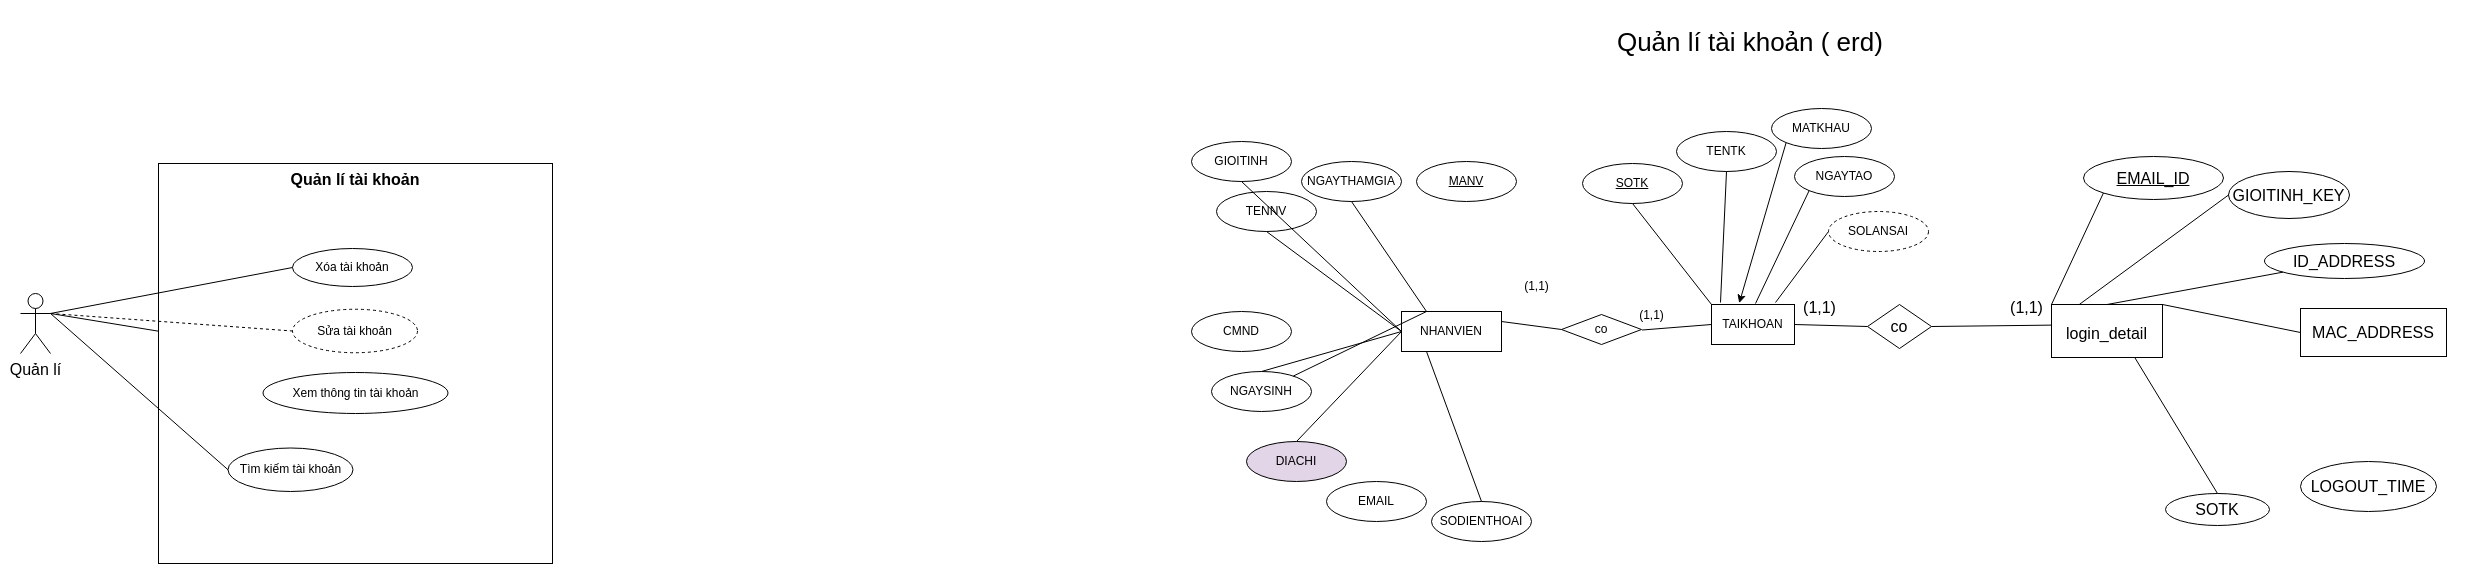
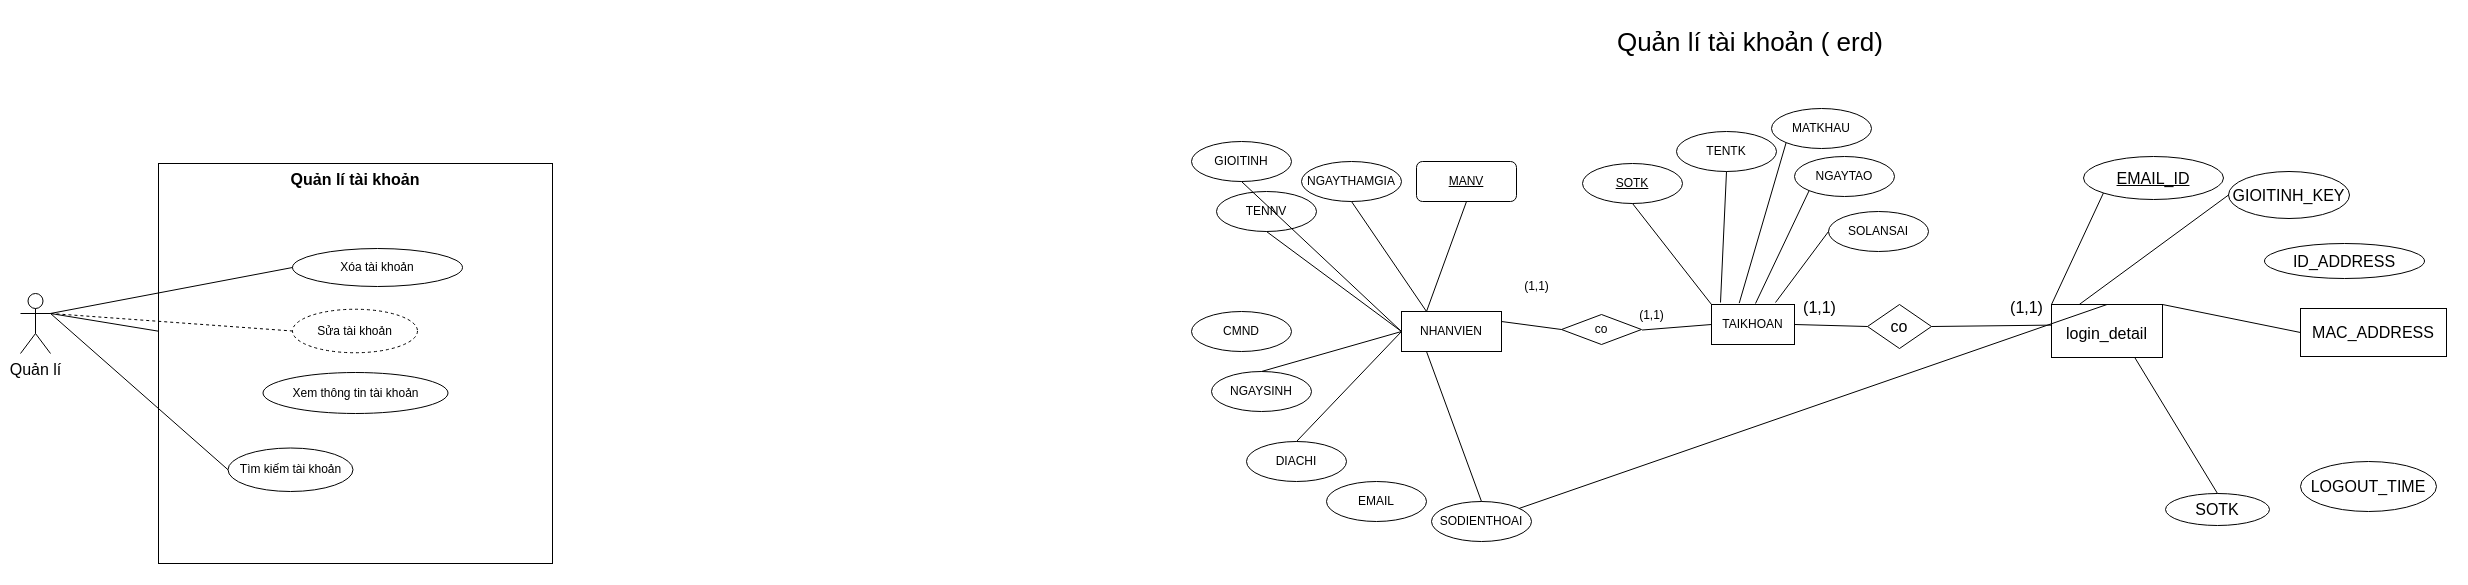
- <mxCell id="5" value="MANV" style="ellipse;whiteSpace=wrap;html=1;align=center;fontStyle=4;" parent="1" vertex="1"><mxGeometry x="1416" y="161" width="100" height="40" as="geometry" /></mxCell>
+ <mxCell id="5" value="MANV" style="whiteSpace=wrap;html=1;align=center;fontStyle=4;rounded=1;" parent="1" vertex="1"><mxGeometry x="1416" y="161" width="100" height="40" as="geometry" /></mxCell>
- <mxCell id="26" value="SOLANSAI" style="ellipse;whiteSpace=wrap;html=1;align=center;dashed=1;" parent="1" vertex="1"><mxGeometry x="1828" y="211" width="100" height="40" as="geometry" /></mxCell>
+ <mxCell id="26" value="SOLANSAI" style="ellipse;whiteSpace=wrap;html=1;align=center;" parent="1" vertex="1"><mxGeometry x="1828" y="211" width="100" height="40" as="geometry" /></mxCell>
- <mxCell id="55" value="Xóa tài khoản" style="ellipse;whiteSpace=wrap;html=1;" parent="1" vertex="1"><mxGeometry x="292" y="248" width="120" height="38" as="geometry" /></mxCell>
+ <mxCell id="55" value="Xóa tài khoản" style="ellipse;whiteSpace=wrap;html=1;" parent="1" vertex="1"><mxGeometry x="292" y="248" width="170" height="38" as="geometry" /></mxCell>
- <mxCell id="43" value="" style="endArrow=none;html=1;rounded=0;fontSize=16;exitX=0.5;exitY=0;exitDx=0;exitDy=0;" parent="1" source="37" target="42" edge="1"><mxGeometry width="50" height="50" relative="1" as="geometry"><mxPoint x="1691" y="196" as="sourcePoint" /><mxPoint x="1741" y="146" as="targetPoint" /></mxGeometry></mxCell>
+ <mxCell id="43" value="" style="endArrow=none;html=1;rounded=0;fontSize=16;exitX=0.5;exitY=0;exitDx=0;exitDy=0;" parent="1" source="37" target="10" edge="1"><mxGeometry width="50" height="50" relative="1" as="geometry"><mxPoint x="1691" y="196" as="sourcePoint" /><mxPoint x="1741" y="146" as="targetPoint" /></mxGeometry></mxCell>
- <mxCell id="29" value="" style="endArrow=classic;html=1;rounded=0;strokeColor=#000000;exitX=0;exitY=1;exitDx=0;exitDy=0;entryX=0.334;entryY=-0.034;entryDx=0;entryDy=0;entryPerimeter=0;" parent="1" source="24" target="21" edge="1"><mxGeometry relative="1" as="geometry"><mxPoint x="1597" y="391" as="sourcePoint" /><mxPoint x="1757" y="391" as="targetPoint" /></mxGeometry></mxCell>
+ <mxCell id="29" value="" style="endArrow=none;html=1;rounded=0;strokeColor=#000000;exitX=0;exitY=1;exitDx=0;exitDy=0;entryX=0.334;entryY=-0.034;entryDx=0;entryDy=0;entryPerimeter=0;" parent="1" source="24" target="21" edge="1"><mxGeometry relative="1" as="geometry"><mxPoint x="1597" y="391" as="sourcePoint" /><mxPoint x="1757" y="391" as="targetPoint" /></mxGeometry></mxCell>
- <mxCell id="14" value="" style="endArrow=none;html=1;rounded=0;strokeColor=#000000;exitX=0.25;exitY=0;exitDx=0;exitDy=0;" parent="1" source="4" target="9" edge="1"><mxGeometry width="50" height="50" relative="1" as="geometry"><mxPoint x="1541" y="321" as="sourcePoint" /><mxPoint x="1591" y="271" as="targetPoint" /></mxGeometry></mxCell>
+ <mxCell id="14" value="" style="endArrow=none;html=1;rounded=0;strokeColor=#000000;exitX=0.25;exitY=0;exitDx=0;exitDy=0;entryX=0.5;entryY=1;entryDx=0;entryDy=0;" parent="1" source="4" target="5" edge="1"><mxGeometry width="50" height="50" relative="1" as="geometry"><mxPoint x="1541" y="321" as="sourcePoint" /><mxPoint x="1591" y="271" as="targetPoint" /></mxGeometry></mxCell>
- <mxCell id="12" value="DIACHI" style="ellipse;whiteSpace=wrap;html=1;align=center;fillColor=#e1d5e7;" parent="1" vertex="1"><mxGeometry x="1246" y="441" width="100" height="40" as="geometry" /></mxCell>
+ <mxCell id="12" value="DIACHI" style="ellipse;whiteSpace=wrap;html=1;align=center;" parent="1" vertex="1"><mxGeometry x="1246" y="441" width="100" height="40" as="geometry" /></mxCell>
